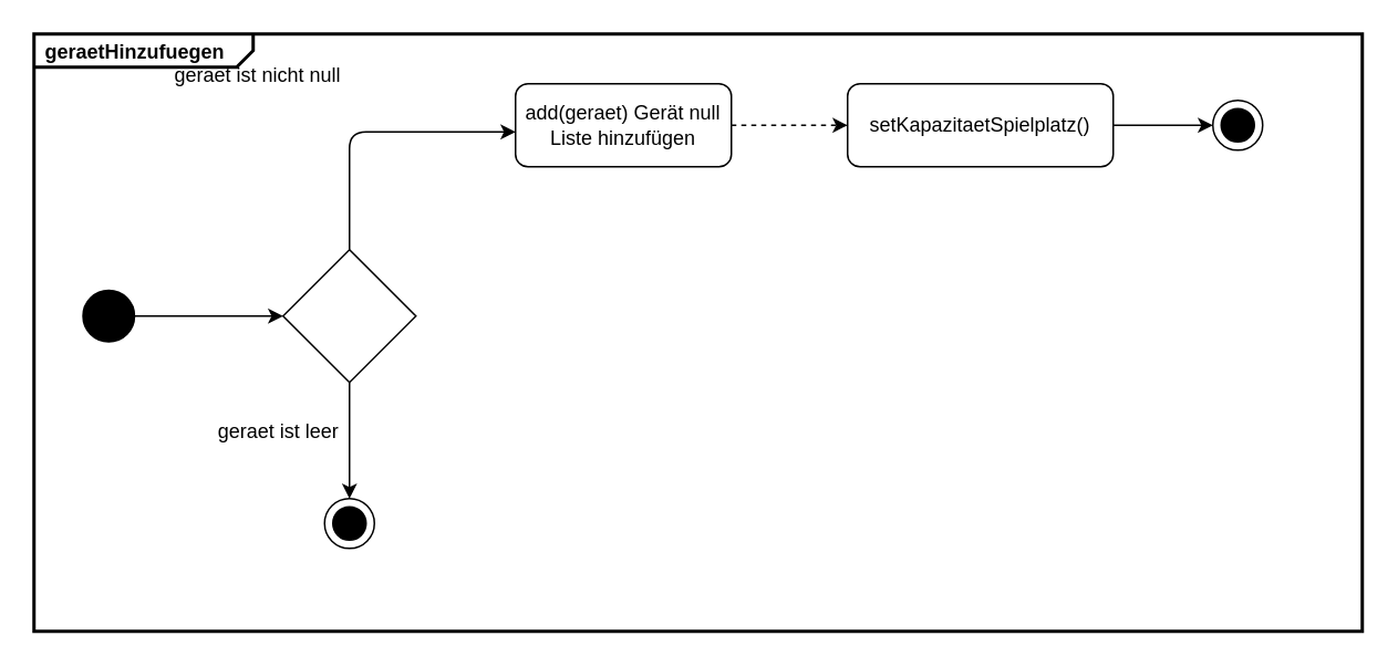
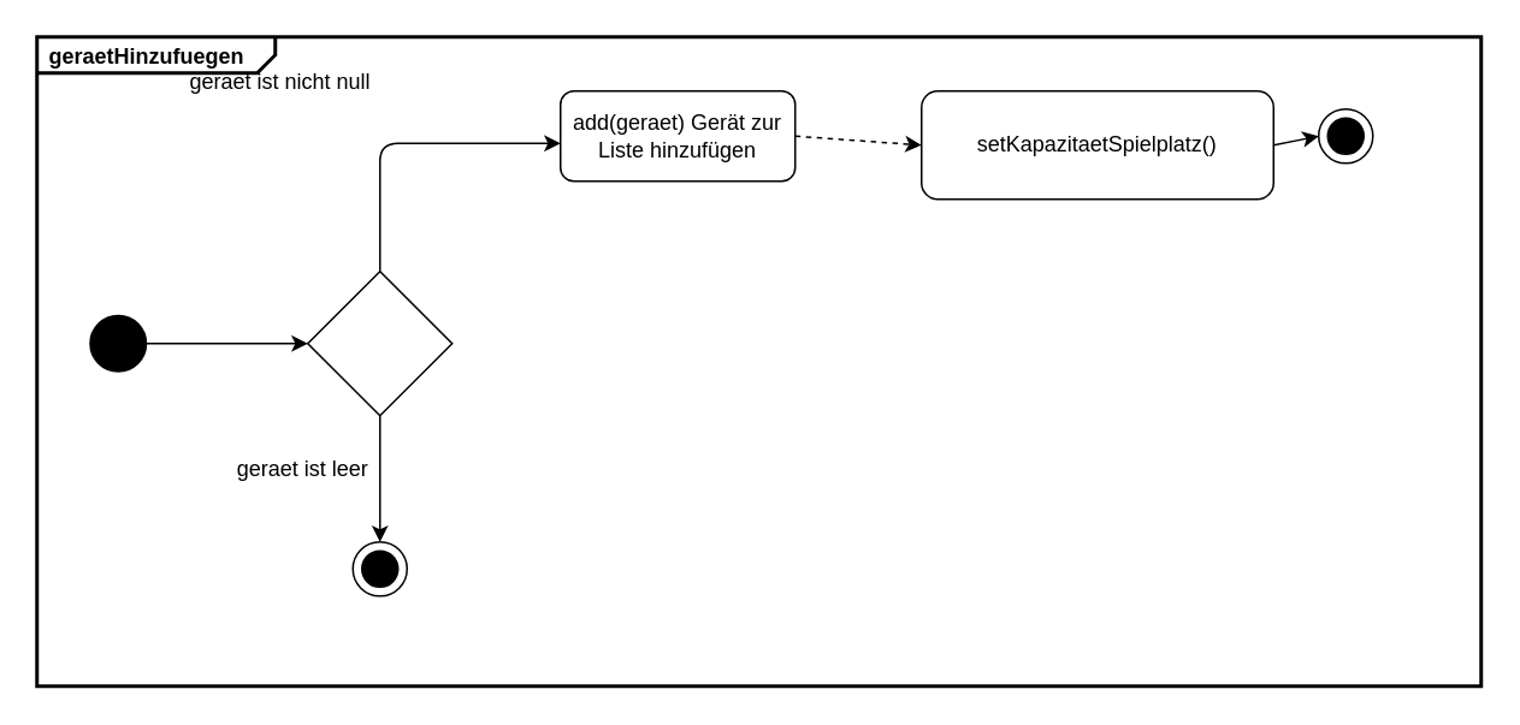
- <mxCell id="5" value="add(geraet) Gerät null Liste hinzufügen" style="shape=rect;html=1;rounded=1;whiteSpace=wrap;align=center;" vertex="1" parent="1"><mxGeometry x="310" y="50" width="130" height="50" as="geometry" /></mxCell>
+ <mxCell id="5" value="add(geraet) Gerät zur Liste hinzufügen" style="shape=rect;html=1;rounded=1;whiteSpace=wrap;align=center;" vertex="1" parent="1"><mxGeometry x="310" y="50" width="130" height="50" as="geometry" /></mxCell>
- <mxCell id="13" value="setKapazitaetSpielplatz()" style="shape=rect;html=1;rounded=1;whiteSpace=wrap;align=center;" vertex="1" parent="1"><mxGeometry x="510" y="50" width="160" height="50" as="geometry" /></mxCell>
+ <mxCell id="13" value="setKapazitaetSpielplatz()" style="shape=rect;html=1;rounded=1;whiteSpace=wrap;align=center;" vertex="1" parent="1"><mxGeometry x="510" y="50" width="195" height="60" as="geometry" /></mxCell>
